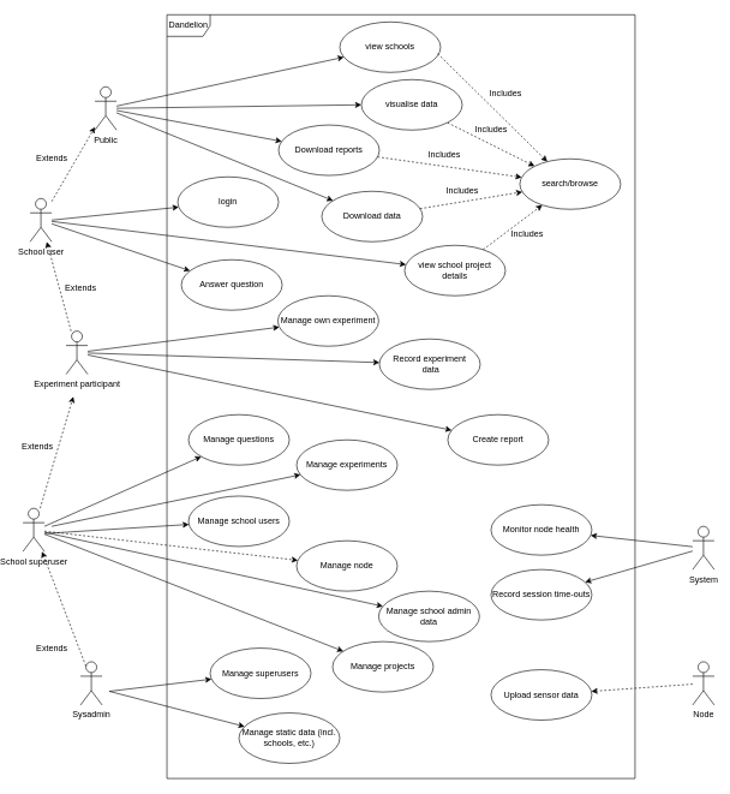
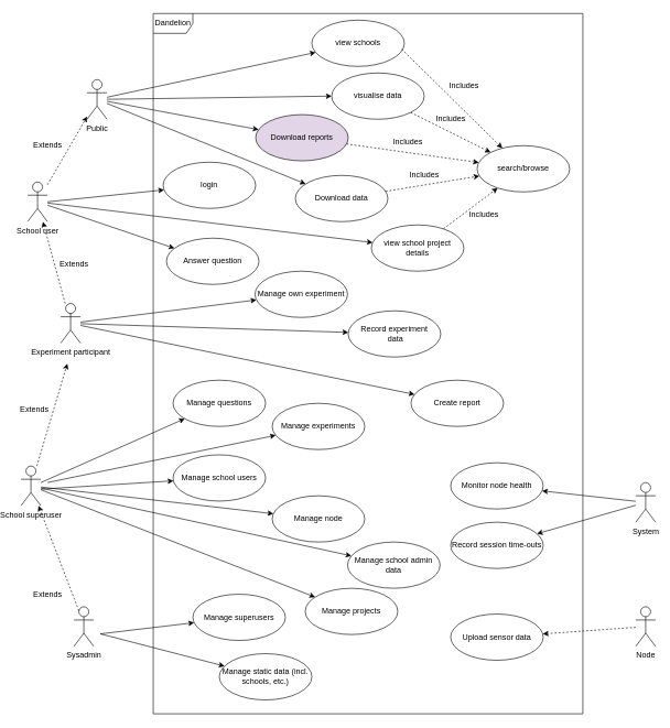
- <mxCell id="54" value="Download reports" style="ellipse;whiteSpace=wrap;html=1;" parent="1" vertex="1"><mxGeometry x="385" y="173" width="140" height="70" as="geometry" /></mxCell>
+ <mxCell id="54" value="Download reports" style="ellipse;whiteSpace=wrap;html=1;fillColor=#e1d5e7;" parent="1" vertex="1"><mxGeometry x="385" y="173" width="140" height="70" as="geometry" /></mxCell>
- <mxCell id="70" style="edgeStyle=none;rounded=0;orthogonalLoop=1;jettySize=auto;html=1;dashed=1;" parent="1" source="11" target="69" edge="1"><mxGeometry relative="1" as="geometry"><mxPoint x="120" y="740" as="sourcePoint" /><mxPoint x="280.179" y="751.176" as="targetPoint" /></mxGeometry></mxCell>
+ <mxCell id="70" style="edgeStyle=none;rounded=0;orthogonalLoop=1;jettySize=auto;html=1;" parent="1" source="11" target="69" edge="1"><mxGeometry relative="1" as="geometry"><mxPoint x="120" y="740" as="sourcePoint" /><mxPoint x="280.179" y="751.176" as="targetPoint" /></mxGeometry></mxCell>
